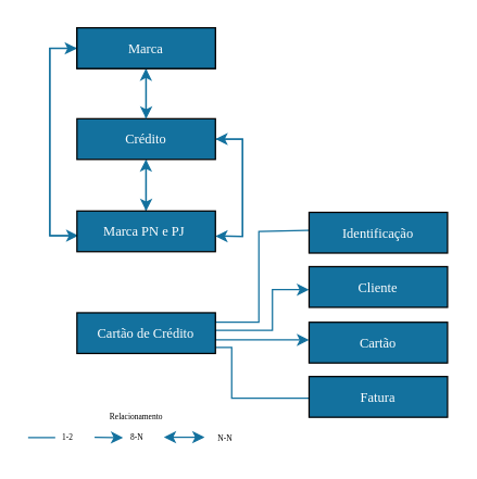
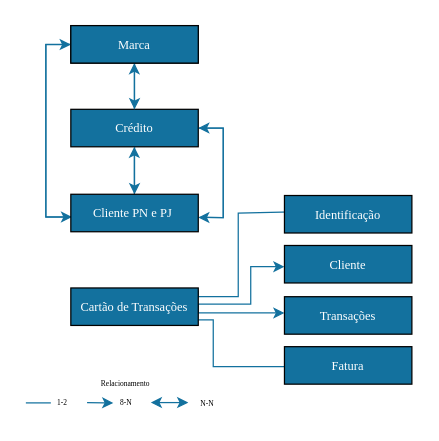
- <mxCell id="30" value="&lt;font face=&quot;Verdana&quot; style=&quot;font-size: 10px&quot; color=&quot;#ffffff&quot;&gt;Marca PN e PJ&amp;nbsp;&lt;/font&gt;" style="rounded=0;whiteSpace=wrap;html=1;fillColor=#13719E;strokeColor=#000000;flipV=1;" parent="1" vertex="1"><mxGeometry x="56" y="155" width="102" height="30" as="geometry" /></mxCell>
+ <mxCell id="30" value="&lt;font face=&quot;Verdana&quot; style=&quot;font-size: 10px&quot; color=&quot;#ffffff&quot;&gt;Cliente PN e PJ&amp;nbsp;&lt;/font&gt;" style="rounded=0;whiteSpace=wrap;html=1;fillColor=#13719E;strokeColor=#000000;flipV=1;" parent="1" vertex="1"><mxGeometry x="56" y="155" width="102" height="30" as="geometry" /></mxCell>
- <mxCell id="14" value="&lt;font color=&quot;#ffffff&quot; face=&quot;Verdana&quot;&gt;&lt;span style=&quot;font-size: 10px&quot;&gt;Cartão de Crédito&lt;/span&gt;&lt;/font&gt;" style="rounded=0;whiteSpace=wrap;html=1;fillColor=#13719E;strokeColor=#000000;" parent="1" vertex="1"><mxGeometry x="56" y="230" width="102" height="30" as="geometry" /></mxCell>
+ <mxCell id="14" value="&lt;font color=&quot;#ffffff&quot; face=&quot;Verdana&quot;&gt;&lt;span style=&quot;font-size: 10px&quot;&gt;Cartão de Transações&lt;/span&gt;&lt;/font&gt;" style="rounded=0;whiteSpace=wrap;html=1;fillColor=#13719E;strokeColor=#000000;" parent="1" vertex="1"><mxGeometry x="56" y="230" width="102" height="30" as="geometry" /></mxCell>
- <mxCell id="17" value="&lt;font face=&quot;Verdana&quot; style=&quot;font-size: 10px&quot; color=&quot;#ffffff&quot;&gt;Cartão&lt;/font&gt;" style="rounded=0;whiteSpace=wrap;html=1;fillColor=#13719E;strokeColor=#000000;" parent="1" vertex="1"><mxGeometry x="227" y="237" width="102" height="30" as="geometry" /></mxCell>
+ <mxCell id="17" value="&lt;font face=&quot;Verdana&quot; style=&quot;font-size: 10px&quot; color=&quot;#ffffff&quot;&gt;Transações&lt;/font&gt;" style="rounded=0;whiteSpace=wrap;html=1;fillColor=#13719E;strokeColor=#000000;" parent="1" vertex="1"><mxGeometry x="227" y="237" width="102" height="30" as="geometry" /></mxCell>
